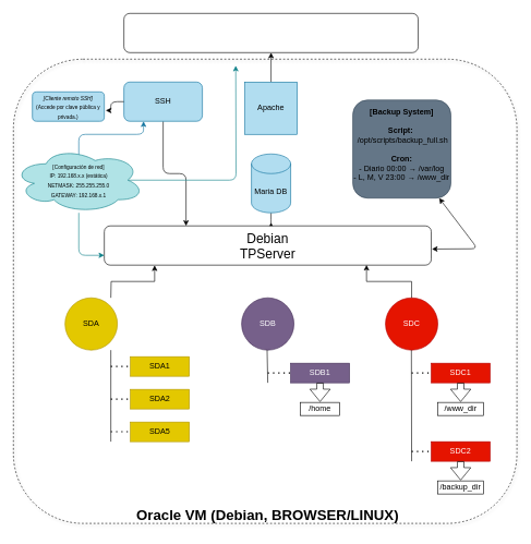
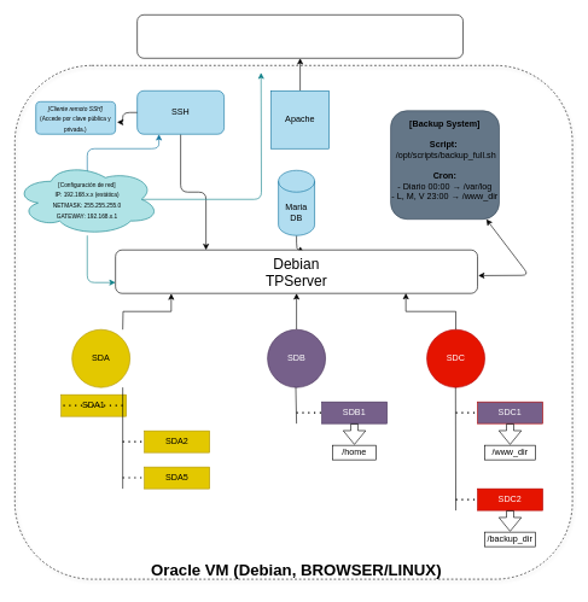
- <mxCell id="4" value="Maria DB" style="shape=cylinder3;whiteSpace=wrap;html=1;boundedLbl=1;backgroundOutline=1;size=15;fillColor=#b1ddf0;strokeColor=#10739e;" vertex="1" parent="1"><mxGeometry x="384" y="235" width="60" height="90" as="geometry" /></mxCell>
+ <mxCell id="4" value="Maria DB" style="shape=cylinder3;whiteSpace=wrap;html=1;boundedLbl=1;backgroundOutline=1;size=15;fillColor=#b1ddf0;strokeColor=#10739e;" vertex="1" parent="1"><mxGeometry x="384" y="235" width="50" height="90" as="geometry" /></mxCell>
+ <mxCell id="6" style="edgeStyle=orthogonalEdgeStyle;rounded=1;orthogonalLoop=1;jettySize=auto;html=1;entryX=0.5;entryY=1;entryDx=0;entryDy=0;" edge="1" parent="1" source="7" target="9"><mxGeometry relative="1" as="geometry" /></mxCell>
- <mxCell id="10" value="&lt;div&gt;SDA1&lt;/div&gt;" style="rounded=0;whiteSpace=wrap;html=1;fillColor=#e3c800;fontColor=#000000;strokeColor=#B09500;" vertex="1" parent="1"><mxGeometry x="199" y="545" width="90" height="30" as="geometry" /></mxCell>
+ <mxCell id="10" value="&lt;div&gt;SDA1&lt;/div&gt;" style="rounded=0;whiteSpace=wrap;html=1;fillColor=#e3c800;fontColor=#000000;strokeColor=#B09500;" vertex="1" parent="1"><mxGeometry x="84" y="545" width="90" height="30" as="geometry" /></mxCell>
- <mxCell id="14" value="&lt;div&gt;SDC1&lt;/div&gt;" style="rounded=0;whiteSpace=wrap;html=1;fillColor=#e51400;fontColor=#ffffff;strokeColor=#B20000;" vertex="1" parent="1"><mxGeometry x="659" y="555" width="90" height="30" as="geometry" /></mxCell>
+ <mxCell id="14" value="&lt;div&gt;SDC1&lt;/div&gt;" style="rounded=0;whiteSpace=wrap;html=1;fillColor=#76608a;fontColor=#ffffff;strokeColor=#B20000;" vertex="1" parent="1"><mxGeometry x="659" y="555" width="90" height="30" as="geometry" /></mxCell>
